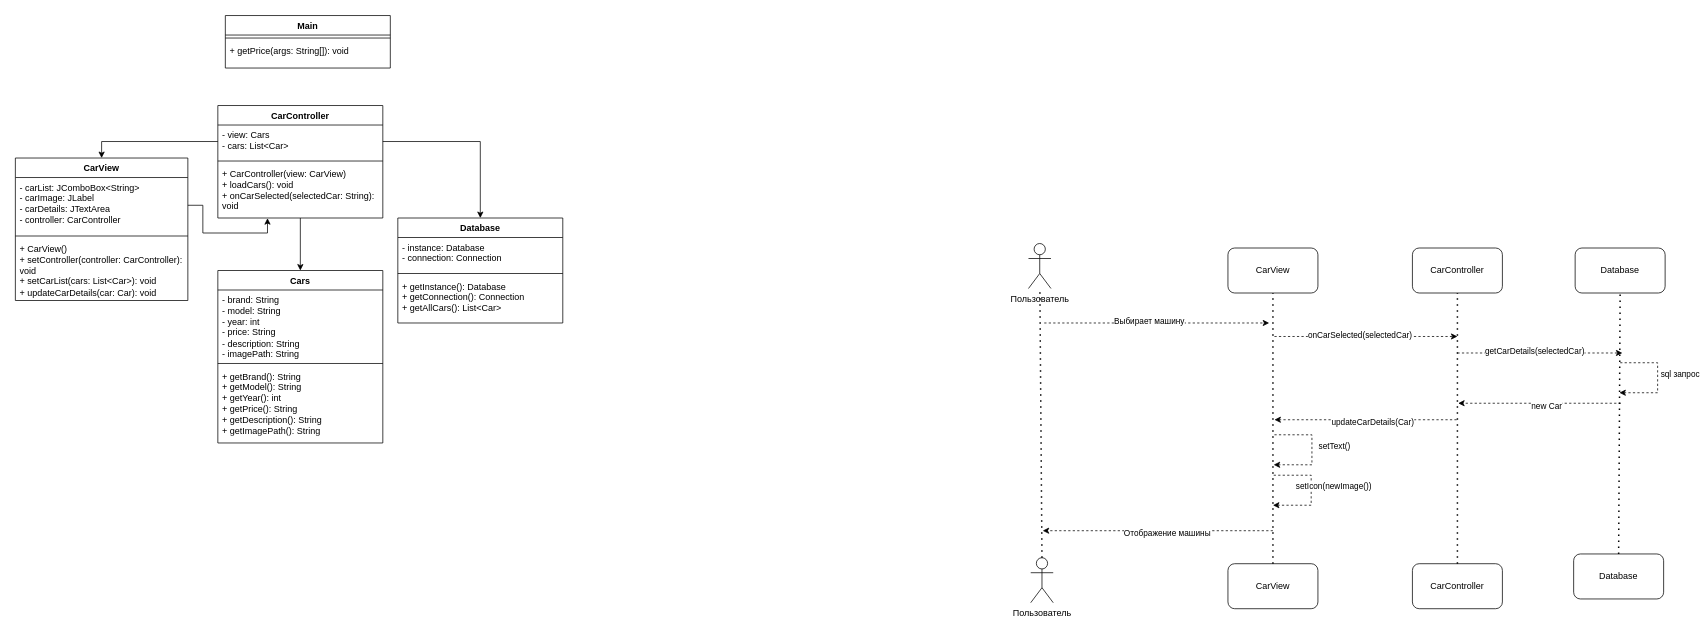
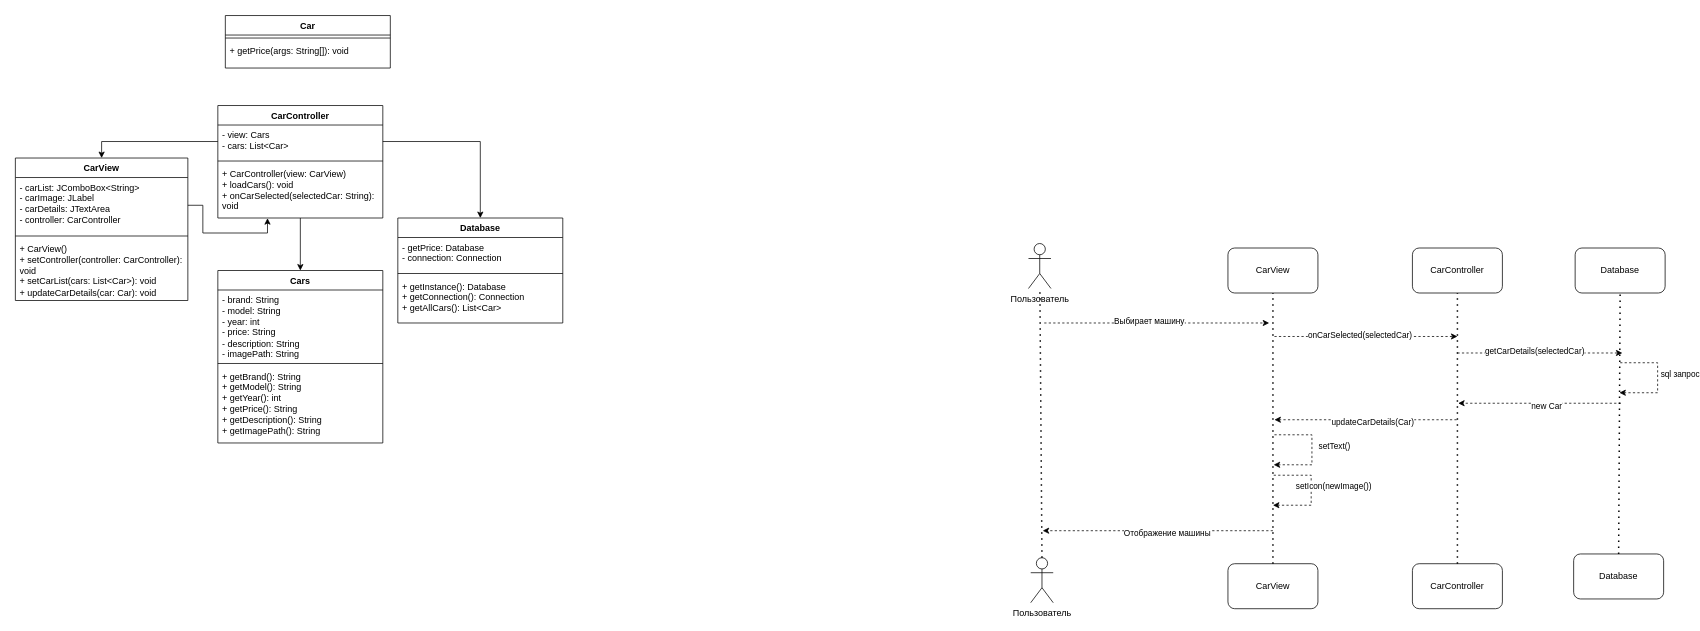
- <mxCell id="19" value="Main" style="swimlane;fontStyle=1;align=center;verticalAlign=top;childLayout=stackLayout;horizontal=1;startSize=26;horizontalStack=0;resizeParent=1;resizeParentMax=0;resizeLast=0;collapsible=1;marginBottom=0;whiteSpace=wrap;html=1;" parent="1" vertex="1"><mxGeometry x="300" y="20" width="220" height="70" as="geometry" /></mxCell>
+ <mxCell id="19" value="Car" style="swimlane;fontStyle=1;align=center;verticalAlign=top;childLayout=stackLayout;horizontal=1;startSize=26;horizontalStack=0;resizeParent=1;resizeParentMax=0;resizeLast=0;collapsible=1;marginBottom=0;whiteSpace=wrap;html=1;" parent="1" vertex="1"><mxGeometry x="300" y="20" width="220" height="70" as="geometry" /></mxCell>
- <mxCell id="12" value="&lt;div&gt;- instance: Database&lt;/div&gt;&lt;div&gt;- connection: Connection&lt;/div&gt;" style="text;strokeColor=none;fillColor=none;align=left;verticalAlign=top;spacingLeft=4;spacingRight=4;overflow=hidden;rotatable=0;points=[[0,0.5],[1,0.5]];portConstraint=eastwest;whiteSpace=wrap;html=1;" parent="11" vertex="1"><mxGeometry y="26" width="220" height="44" as="geometry" /></mxCell>
+ <mxCell id="12" value="&lt;div&gt;- getPrice: Database&lt;/div&gt;&lt;div&gt;- connection: Connection&lt;/div&gt;" style="text;strokeColor=none;fillColor=none;align=left;verticalAlign=top;spacingLeft=4;spacingRight=4;overflow=hidden;rotatable=0;points=[[0,0.5],[1,0.5]];portConstraint=eastwest;whiteSpace=wrap;html=1;" parent="11" vertex="1"><mxGeometry y="26" width="220" height="44" as="geometry" /></mxCell>
